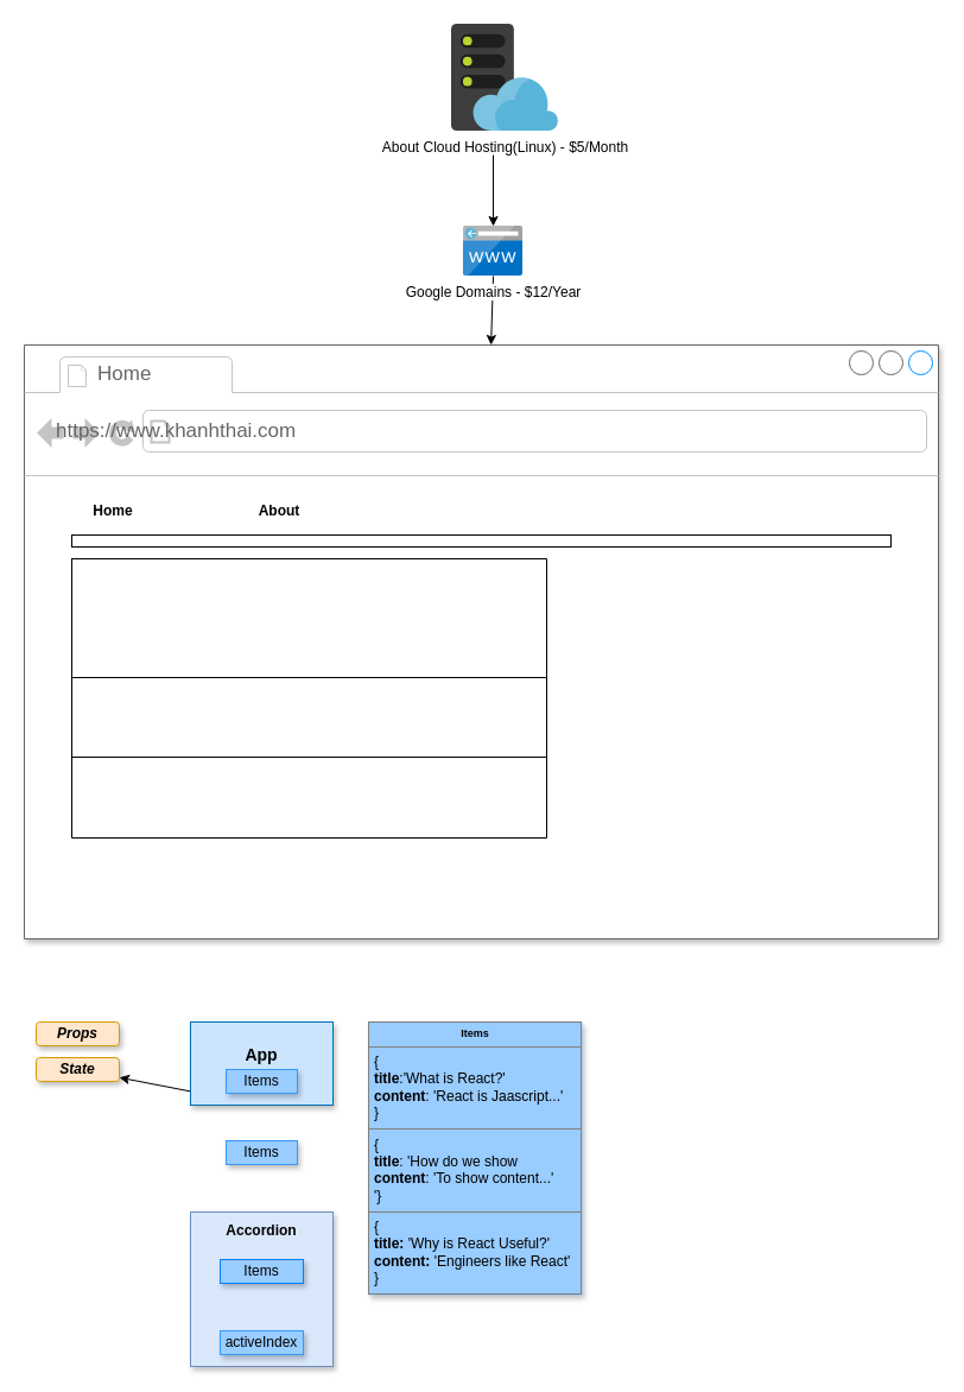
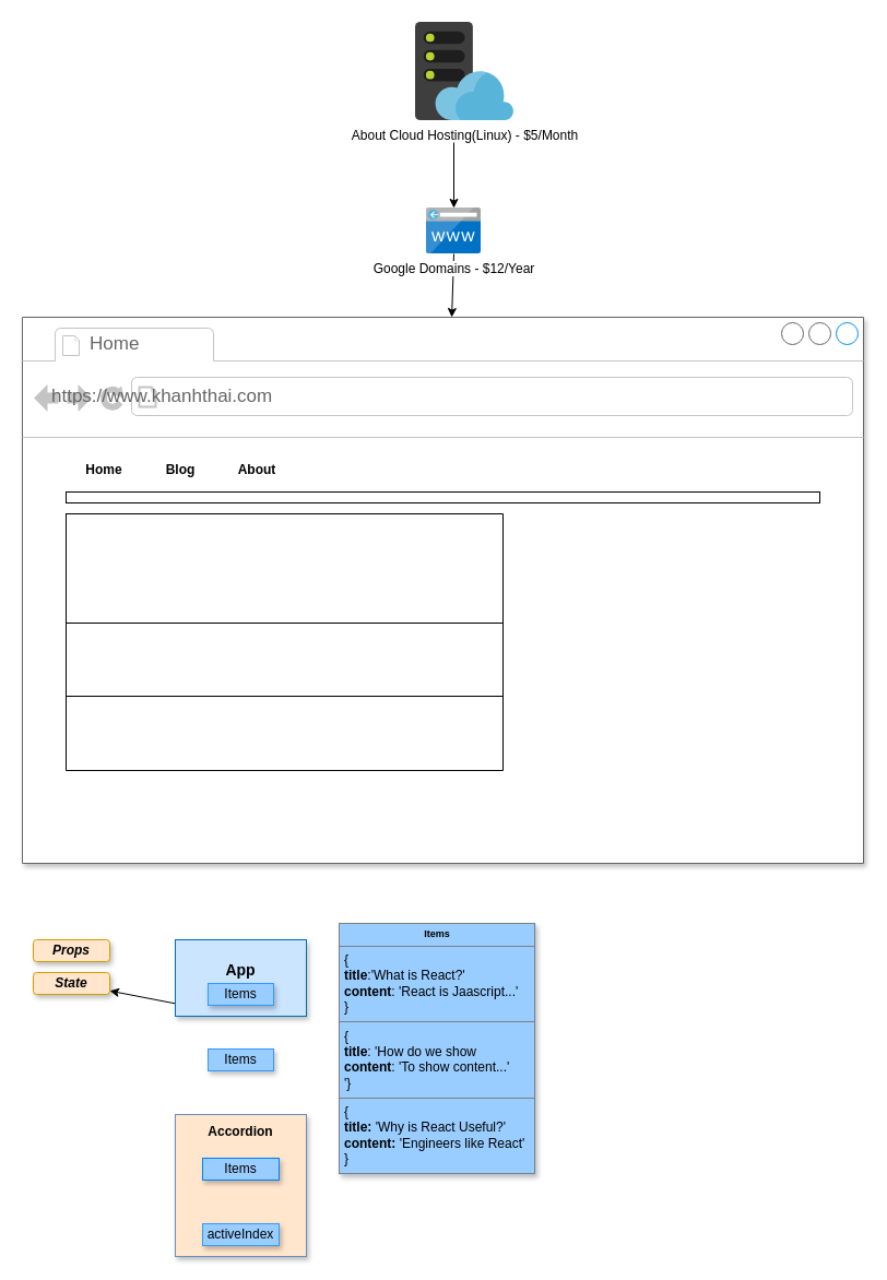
+ <mxCell id="32" value="&lt;font style=&quot;font-size: 12px&quot;&gt;&lt;b&gt;Blog&lt;/b&gt;&lt;/font&gt;" style="text;html=1;strokeColor=none;fillColor=none;align=center;verticalAlign=middle;whiteSpace=wrap;rounded=0;shadow=1;glass=0;sketch=0;fontSize=9;fontColor=#000000;" vertex="1" parent="30"><mxGeometry x="80" width="50" height="20" as="geometry" /></mxCell>
- <mxCell id="9" value="&lt;table style=&quot;width: 100% ; height: 100% ; border-collapse: collapse ; font-size: 12px&quot; width=&quot;100%&quot; cellpadding=&quot;4&quot; border=&quot;1&quot;&gt;&lt;tbody&gt;&lt;tr style=&quot;font-size: 9px&quot;&gt;&lt;th style=&quot;font-size: 9px&quot; align=&quot;center&quot;&gt;Items&lt;/th&gt;&lt;/tr&gt;&lt;tr style=&quot;font-size: 12px&quot; align=&quot;left&quot;&gt;&lt;td&gt;{&lt;br&gt;&lt;b&gt;title&lt;/b&gt;:'What is React?'&lt;br&gt;&lt;b&gt;content&lt;/b&gt;: 'React is Jaascript...'&lt;br&gt;}&lt;/td&gt;&lt;/tr&gt;&lt;tr&gt;&lt;td&gt;{&lt;br&gt;&lt;b&gt;title&lt;/b&gt;: 'How do we show&lt;br&gt;&lt;b&gt;content&lt;/b&gt;: 'To show content...'&lt;br&gt;'}&lt;/td&gt;&lt;/tr&gt;&lt;tr&gt;&lt;td&gt;{&lt;br&gt;&lt;b&gt;title: &lt;/b&gt;'Why is React Useful?'&lt;br&gt;&lt;b&gt;content: &lt;/b&gt;'Engineers like React'&lt;br&gt;}&lt;br&gt;&lt;/td&gt;&lt;/tr&gt;&lt;/tbody&gt;&lt;/table&gt;" style="text;html=1;overflow=fill;rounded=0;shadow=1;glass=0;sketch=0;fontSize=9;fillColor=#99CCFF;" vertex="1" parent="1"><mxGeometry x="310" y="860" width="180" height="230" as="geometry" /></mxCell>
+ <mxCell id="9" value="&lt;table style=&quot;width: 100% ; height: 100% ; border-collapse: collapse ; font-size: 12px&quot; width=&quot;100%&quot; cellpadding=&quot;4&quot; border=&quot;1&quot;&gt;&lt;tbody&gt;&lt;tr style=&quot;font-size: 9px&quot;&gt;&lt;th style=&quot;font-size: 9px&quot; align=&quot;center&quot;&gt;Items&lt;/th&gt;&lt;/tr&gt;&lt;tr style=&quot;font-size: 12px&quot; align=&quot;left&quot;&gt;&lt;td&gt;{&lt;br&gt;&lt;b&gt;title&lt;/b&gt;:'What is React?'&lt;br&gt;&lt;b&gt;content&lt;/b&gt;: 'React is Jaascript...'&lt;br&gt;}&lt;/td&gt;&lt;/tr&gt;&lt;tr&gt;&lt;td&gt;{&lt;br&gt;&lt;b&gt;title&lt;/b&gt;: 'How do we show&lt;br&gt;&lt;b&gt;content&lt;/b&gt;: 'To show content...'&lt;br&gt;'}&lt;/td&gt;&lt;/tr&gt;&lt;tr&gt;&lt;td&gt;{&lt;br&gt;&lt;b&gt;title: &lt;/b&gt;'Why is React Useful?'&lt;br&gt;&lt;b&gt;content: &lt;/b&gt;'Engineers like React'&lt;br&gt;}&lt;br&gt;&lt;/td&gt;&lt;/tr&gt;&lt;/tbody&gt;&lt;/table&gt;" style="text;html=1;overflow=fill;rounded=0;shadow=1;glass=0;sketch=0;fontSize=9;fillColor=#99CCFF;" vertex="1" parent="1"><mxGeometry x="310" y="845" width="180" height="230" as="geometry" /></mxCell>
- <mxCell id="16" value="&lt;div&gt;&lt;b&gt;Accordion&lt;/b&gt;&lt;font style=&quot;font-size: 14px&quot;&gt;&lt;br&gt;&lt;/font&gt;&lt;/div&gt;&lt;div&gt;&lt;br&gt;&lt;font style=&quot;font-size: 14px&quot;&gt;&lt;/font&gt;&lt;/div&gt;" style="rounded=0;whiteSpace=wrap;html=1;fillColor=#dae8fc;strokeColor=#6c8ebf;shadow=1;glass=0;verticalAlign=top;" vertex="1" parent="15"><mxGeometry width="120" height="130" as="geometry" /></mxCell>
+ <mxCell id="16" value="&lt;div&gt;&lt;b&gt;Accordion&lt;/b&gt;&lt;font style=&quot;font-size: 14px&quot;&gt;&lt;br&gt;&lt;/font&gt;&lt;/div&gt;&lt;div&gt;&lt;br&gt;&lt;font style=&quot;font-size: 14px&quot;&gt;&lt;/font&gt;&lt;/div&gt;" style="rounded=0;whiteSpace=wrap;html=1;fillColor=#ffe6cc;strokeColor=#6c8ebf;shadow=1;glass=0;verticalAlign=top;" vertex="1" parent="15"><mxGeometry width="120" height="130" as="geometry" /></mxCell>
